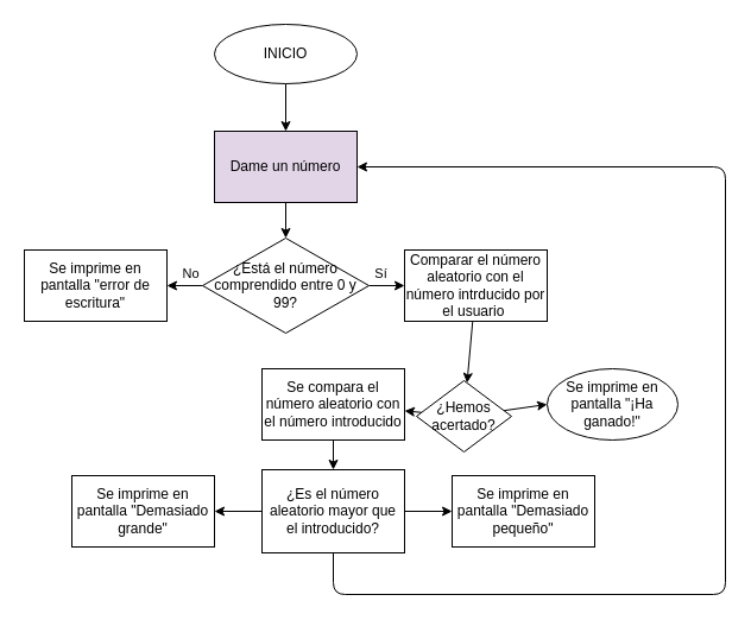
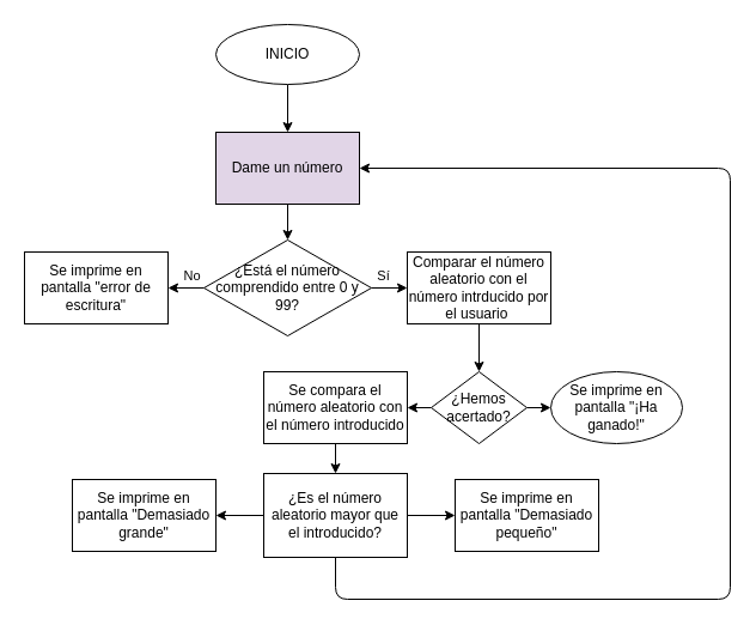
- <mxCell id="14" value="¿Hemos acertado?" style="rhombus;whiteSpace=wrap;html=1;" parent="1" vertex="1"><mxGeometry x="350" y="320" width="80" height="60" as="geometry" /></mxCell>
+ <mxCell id="14" value="¿Hemos acertado?" style="rhombus;whiteSpace=wrap;html=1;" parent="1" vertex="1"><mxGeometry x="360" y="310" width="80" height="60" as="geometry" /></mxCell>
